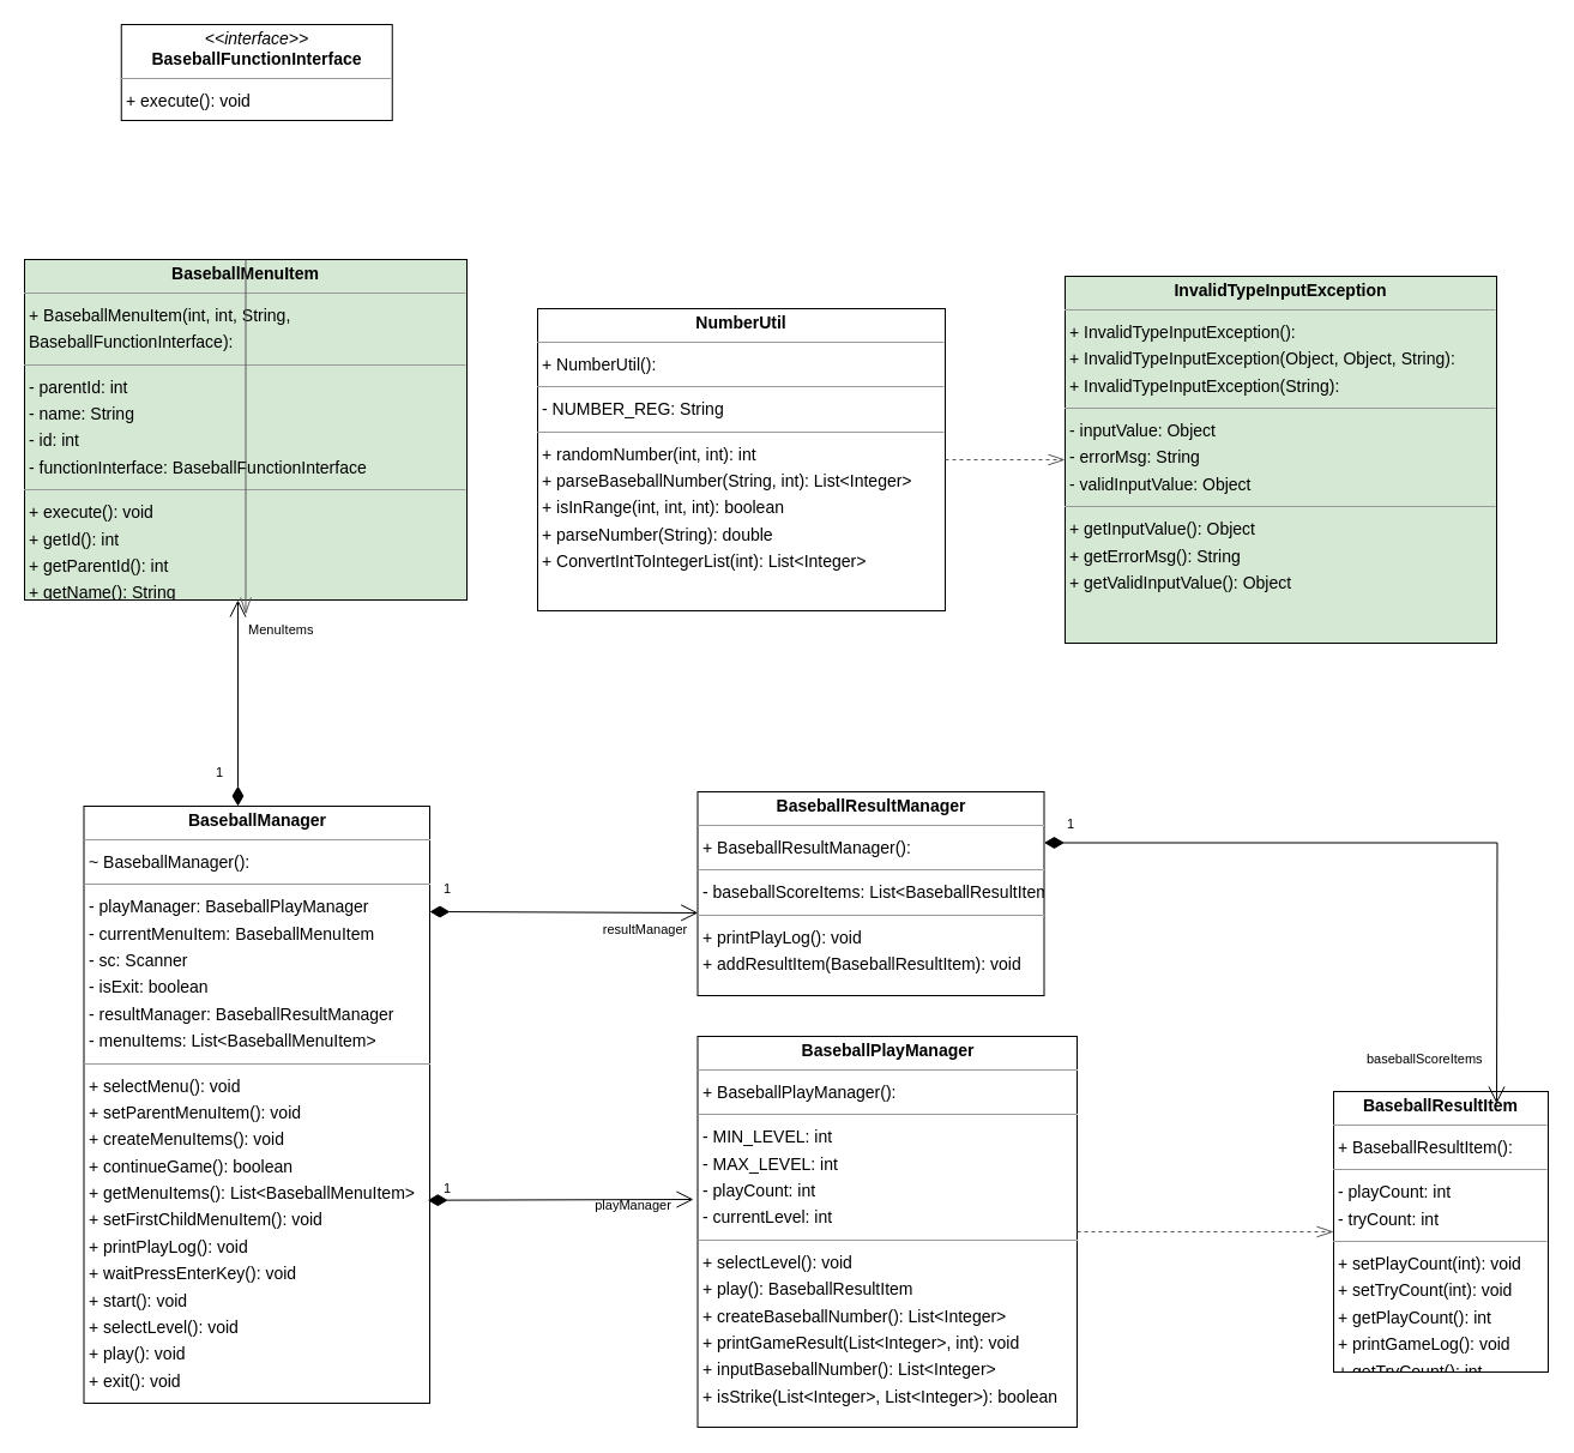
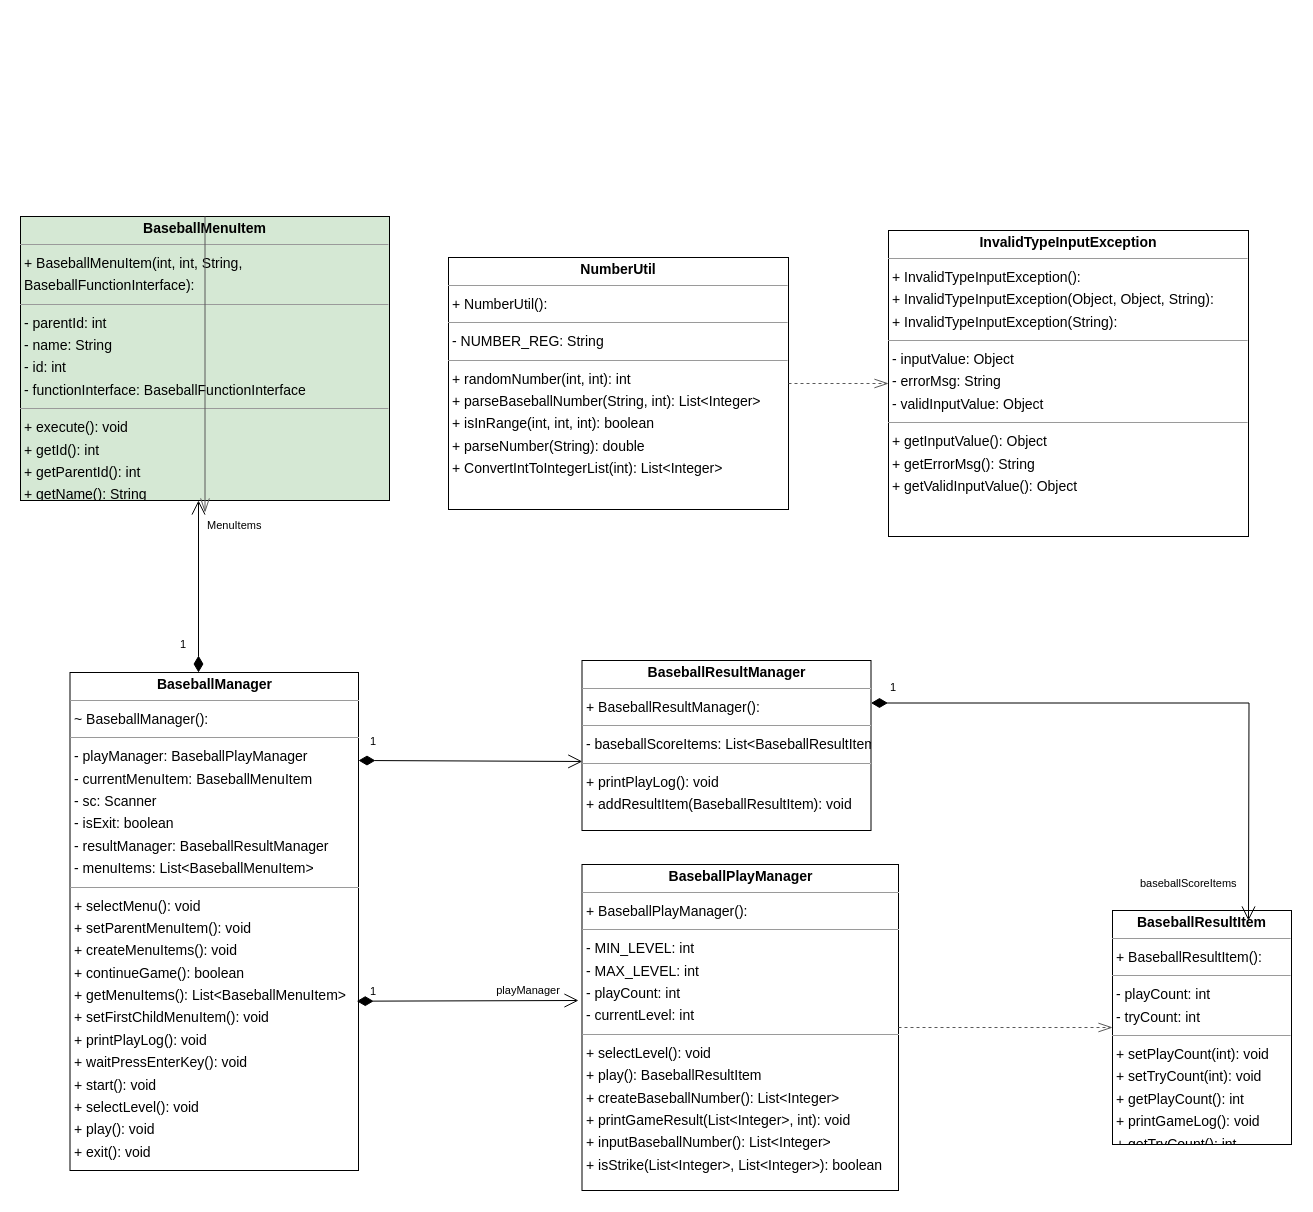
- <mxCell id="2" value="&lt;p style=&quot;margin:0px;margin-top:4px;text-align:center;&quot;&gt;&lt;i&gt;&amp;lt;&amp;lt;interface&amp;gt;&amp;gt;&lt;/i&gt;&lt;br/&gt;&lt;b&gt;BaseballFunctionInterface&lt;/b&gt;&lt;/p&gt;&lt;hr size=&quot;1&quot;/&gt;&lt;p style=&quot;margin:0 0 0 4px;line-height:1.6;&quot;&gt;+ execute(): void&lt;/p&gt;" style="verticalAlign=top;align=left;overflow=fill;fontSize=14;fontFamily=Helvetica;html=1;rounded=0;shadow=0;comic=0;labelBackgroundColor=none;strokeWidth=1;" parent="1" vertex="1"><mxGeometry x="100.75" y="20" width="226" height="80" as="geometry" /></mxCell>
- <mxCell id="8" value="&lt;p style=&quot;margin:0px;margin-top:4px;text-align:center;&quot;&gt;&lt;b&gt;InvalidTypeInputException&lt;/b&gt;&lt;/p&gt;&lt;hr size=&quot;1&quot;/&gt;&lt;p style=&quot;margin:0 0 0 4px;line-height:1.6;&quot;&gt;+ InvalidTypeInputException(): &lt;br/&gt;+ InvalidTypeInputException(Object, Object, String): &lt;br/&gt;+ InvalidTypeInputException(String): &lt;/p&gt;&lt;hr size=&quot;1&quot;/&gt;&lt;p style=&quot;margin:0 0 0 4px;line-height:1.6;&quot;&gt;- inputValue: Object&lt;br/&gt;- errorMsg: String&lt;br/&gt;- validInputValue: Object&lt;/p&gt;&lt;hr size=&quot;1&quot;/&gt;&lt;p style=&quot;margin:0 0 0 4px;line-height:1.6;&quot;&gt;+ getInputValue(): Object&lt;br/&gt;+ getErrorMsg(): String&lt;br/&gt;+ getValidInputValue(): Object&lt;/p&gt;" style="verticalAlign=top;align=left;overflow=fill;fontSize=14;fontFamily=Helvetica;html=1;rounded=0;shadow=0;comic=0;labelBackgroundColor=none;strokeWidth=1;fillColor=#d5e8d4;" parent="1" vertex="1"><mxGeometry x="888" y="230" width="360" height="306" as="geometry" /></mxCell>
+ <mxCell id="8" value="&lt;p style=&quot;margin:0px;margin-top:4px;text-align:center;&quot;&gt;&lt;b&gt;InvalidTypeInputException&lt;/b&gt;&lt;/p&gt;&lt;hr size=&quot;1&quot;/&gt;&lt;p style=&quot;margin:0 0 0 4px;line-height:1.6;&quot;&gt;+ InvalidTypeInputException(): &lt;br/&gt;+ InvalidTypeInputException(Object, Object, String): &lt;br/&gt;+ InvalidTypeInputException(String): &lt;/p&gt;&lt;hr size=&quot;1&quot;/&gt;&lt;p style=&quot;margin:0 0 0 4px;line-height:1.6;&quot;&gt;- inputValue: Object&lt;br/&gt;- errorMsg: String&lt;br/&gt;- validInputValue: Object&lt;/p&gt;&lt;hr size=&quot;1&quot;/&gt;&lt;p style=&quot;margin:0 0 0 4px;line-height:1.6;&quot;&gt;+ getInputValue(): Object&lt;br/&gt;+ getErrorMsg(): String&lt;br/&gt;+ getValidInputValue(): Object&lt;/p&gt;" style="verticalAlign=top;align=left;overflow=fill;fontSize=14;fontFamily=Helvetica;html=1;rounded=0;shadow=0;comic=0;labelBackgroundColor=none;strokeWidth=1;" parent="1" vertex="1"><mxGeometry x="888" y="230" width="360" height="306" as="geometry" /></mxCell>
- <mxCell id="16" value="&lt;span style=&quot;font-size: 11px; text-align: left; text-wrap: nowrap;&quot;&gt;resultManager&lt;/span&gt;" style="text;html=1;align=center;verticalAlign=middle;whiteSpace=wrap;rounded=0;" vertex="1" parent="1"><mxGeometry x="508" y="760" width="60" height="30" as="geometry" /></mxCell>
- <mxCell id="14" value="&lt;span style=&quot;font-size: 11px; text-align: left; text-wrap: nowrap;&quot;&gt;playManager&lt;/span&gt;" style="text;html=1;align=center;verticalAlign=middle;whiteSpace=wrap;rounded=0;" vertex="1" parent="1"><mxGeometry x="498" y="990" width="60" height="30" as="geometry" /></mxCell>
+ <mxCell id="14" value="&lt;span style=&quot;font-size: 11px; text-align: left; text-wrap: nowrap;&quot;&gt;playManager&lt;/span&gt;" style="text;html=1;align=center;verticalAlign=middle;whiteSpace=wrap;rounded=0;" vertex="1" parent="1"><mxGeometry x="498" y="975" width="60" height="30" as="geometry" /></mxCell>
